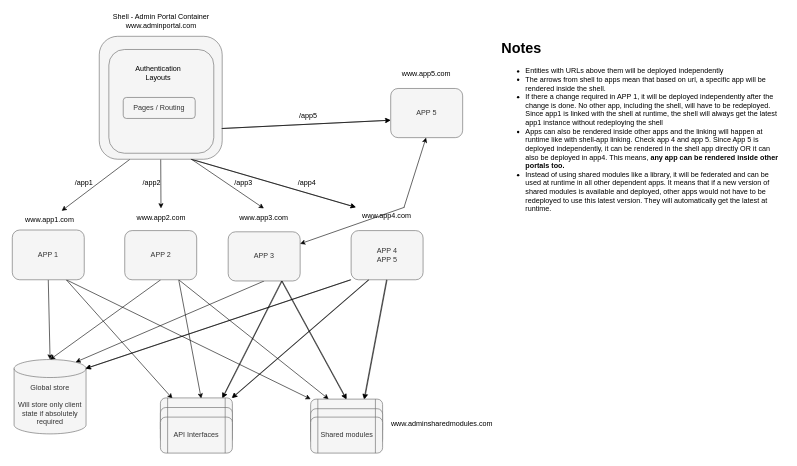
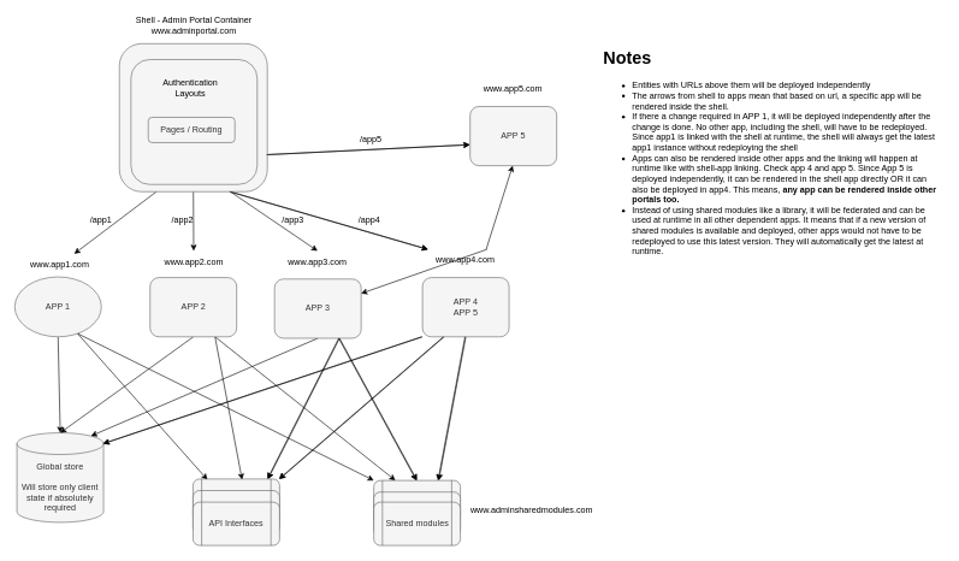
- <mxCell id="12" value="APP 1" style="rounded=1;whiteSpace=wrap;html=1;sketch=0;shadow=0;labelBackgroundColor=none;labelBorderColor=none;spacingLeft=0;fillColor=#f5f5f5;fontColor=#333333;strokeColor=#666666;" parent="1" vertex="1"><mxGeometry x="20" y="383" width="120" height="83" as="geometry" /></mxCell>
+ <mxCell id="12" value="APP 1" style="ellipse;whiteSpace=wrap;html=1;sketch=0;shadow=0;labelBackgroundColor=none;labelBorderColor=none;spacingLeft=0;fillColor=#f5f5f5;fontColor=#333333;strokeColor=#666666;" parent="1" vertex="1"><mxGeometry x="20" y="383" width="120" height="83" as="geometry" /></mxCell>
